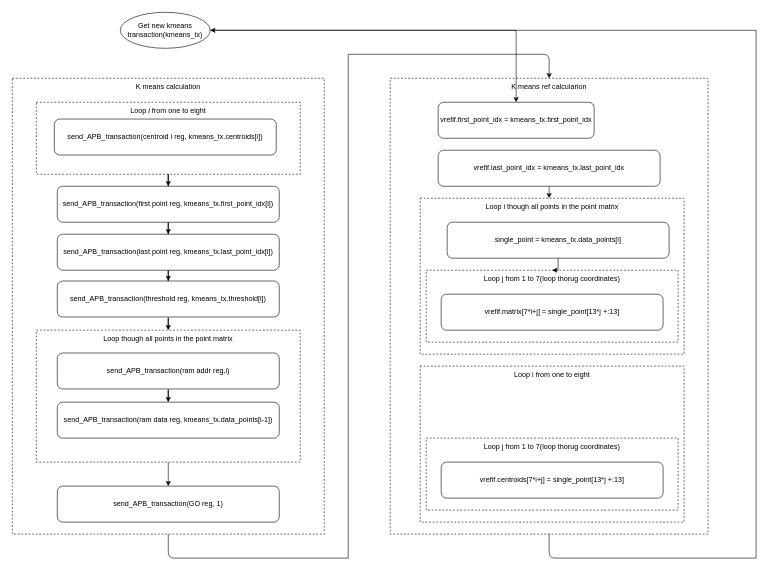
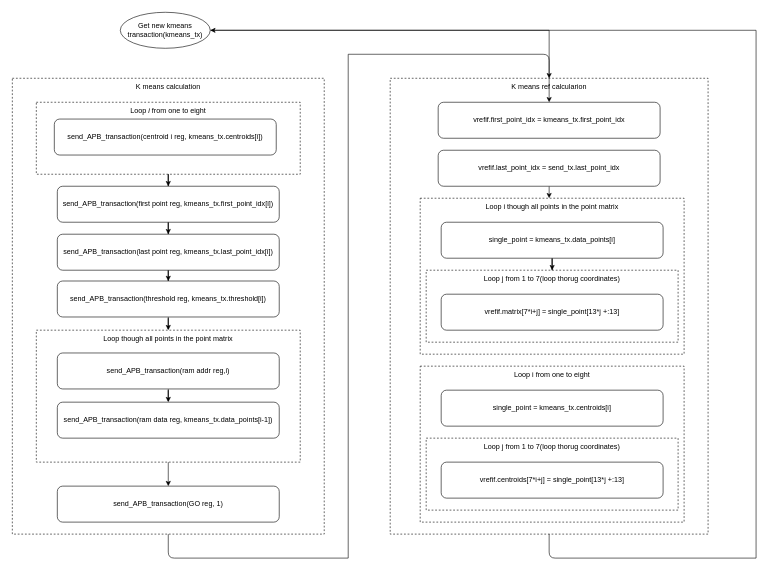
- <mxCell id="25" value="vrefif.first_point_idx = kmeans_tx.first_point_idx" style="rounded=1;whiteSpace=wrap;html=1;fillColor=#ffffff;" vertex="1" parent="1"><mxGeometry x="730" y="170" width="260" height="60" as="geometry" /></mxCell>
+ <mxCell id="25" value="vrefif.first_point_idx = kmeans_tx.first_point_idx" style="rounded=1;whiteSpace=wrap;html=1;fillColor=#ffffff;" vertex="1" parent="1"><mxGeometry x="730" y="170" width="370" height="60" as="geometry" /></mxCell>
- <mxCell id="27" value="vrefif.last_point_idx = kmeans_tx.last_point_idx" style="rounded=1;whiteSpace=wrap;html=1;fillColor=#ffffff;" vertex="1" parent="1"><mxGeometry x="730" y="250" width="370" height="60" as="geometry" /></mxCell>
+ <mxCell id="27" value="vrefif.last_point_idx = send_tx.last_point_idx" style="rounded=1;whiteSpace=wrap;html=1;fillColor=#ffffff;" vertex="1" parent="1"><mxGeometry x="730" y="250" width="370" height="60" as="geometry" /></mxCell>
- <mxCell id="29" value="single_point = kmeans_tx.data_points[i]" style="rounded=1;whiteSpace=wrap;html=1;fillColor=#ffffff;" vertex="1" parent="1"><mxGeometry x="745" y="370" width="370" height="60" as="geometry" /></mxCell>
+ <mxCell id="29" value="single_point = kmeans_tx.data_points[i]" style="rounded=1;whiteSpace=wrap;html=1;fillColor=#ffffff;" vertex="1" parent="1"><mxGeometry x="735" y="370" width="370" height="60" as="geometry" /></mxCell>
+ <mxCell id="33" value="single_point = kmeans_tx.centroids[i]" style="rounded=1;whiteSpace=wrap;html=1;fillColor=#ffffff;" vertex="1" parent="1"><mxGeometry x="735" y="650" width="370" height="60" as="geometry" /></mxCell>
